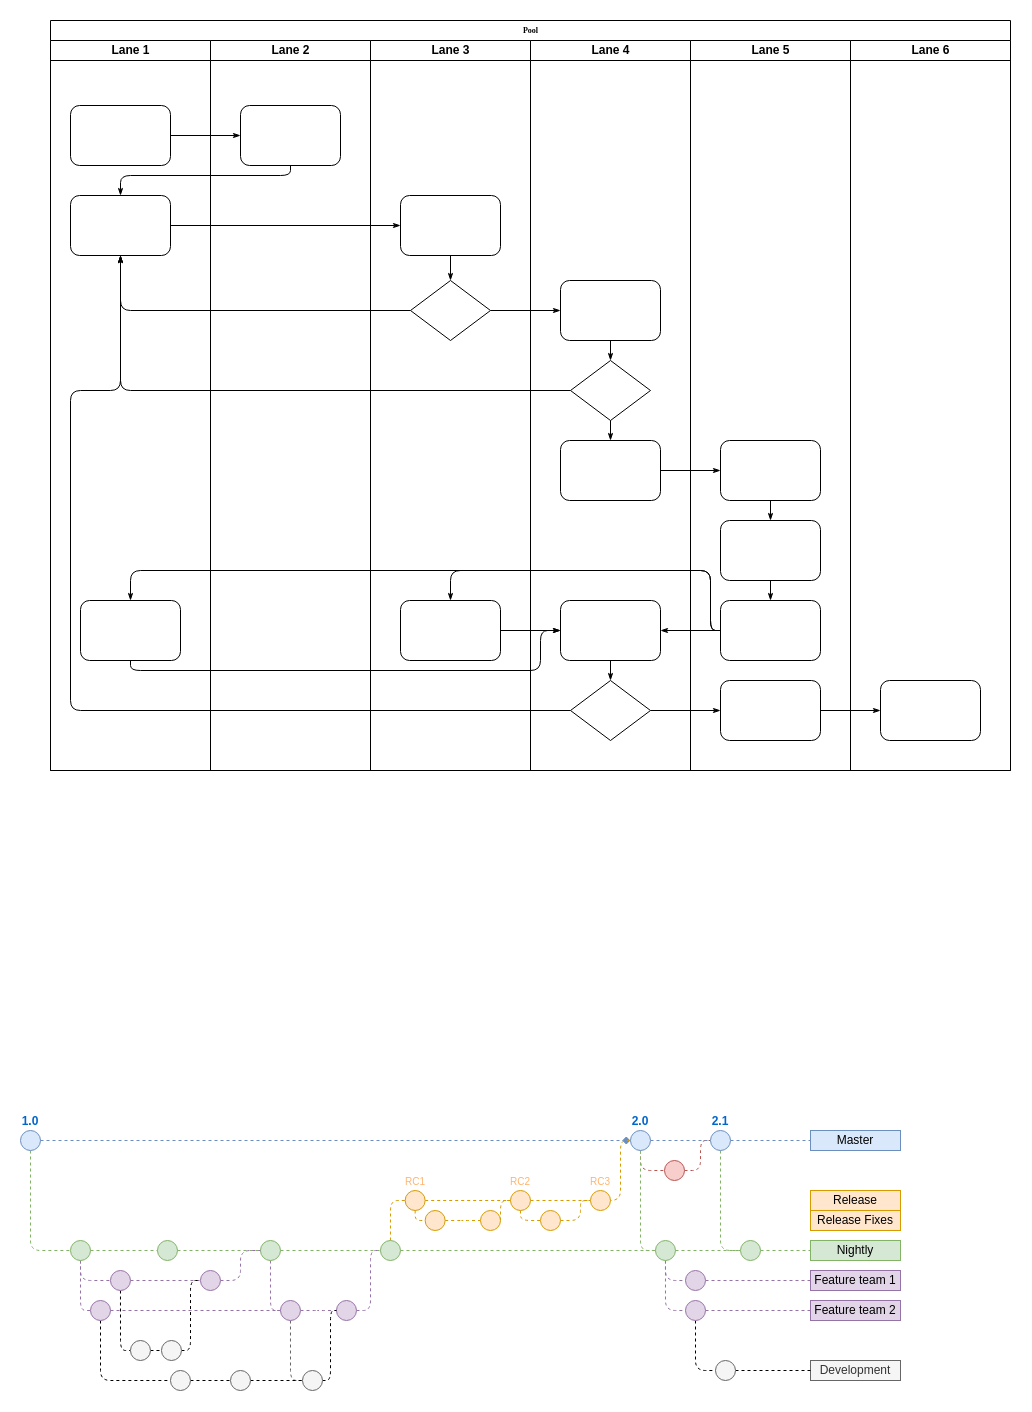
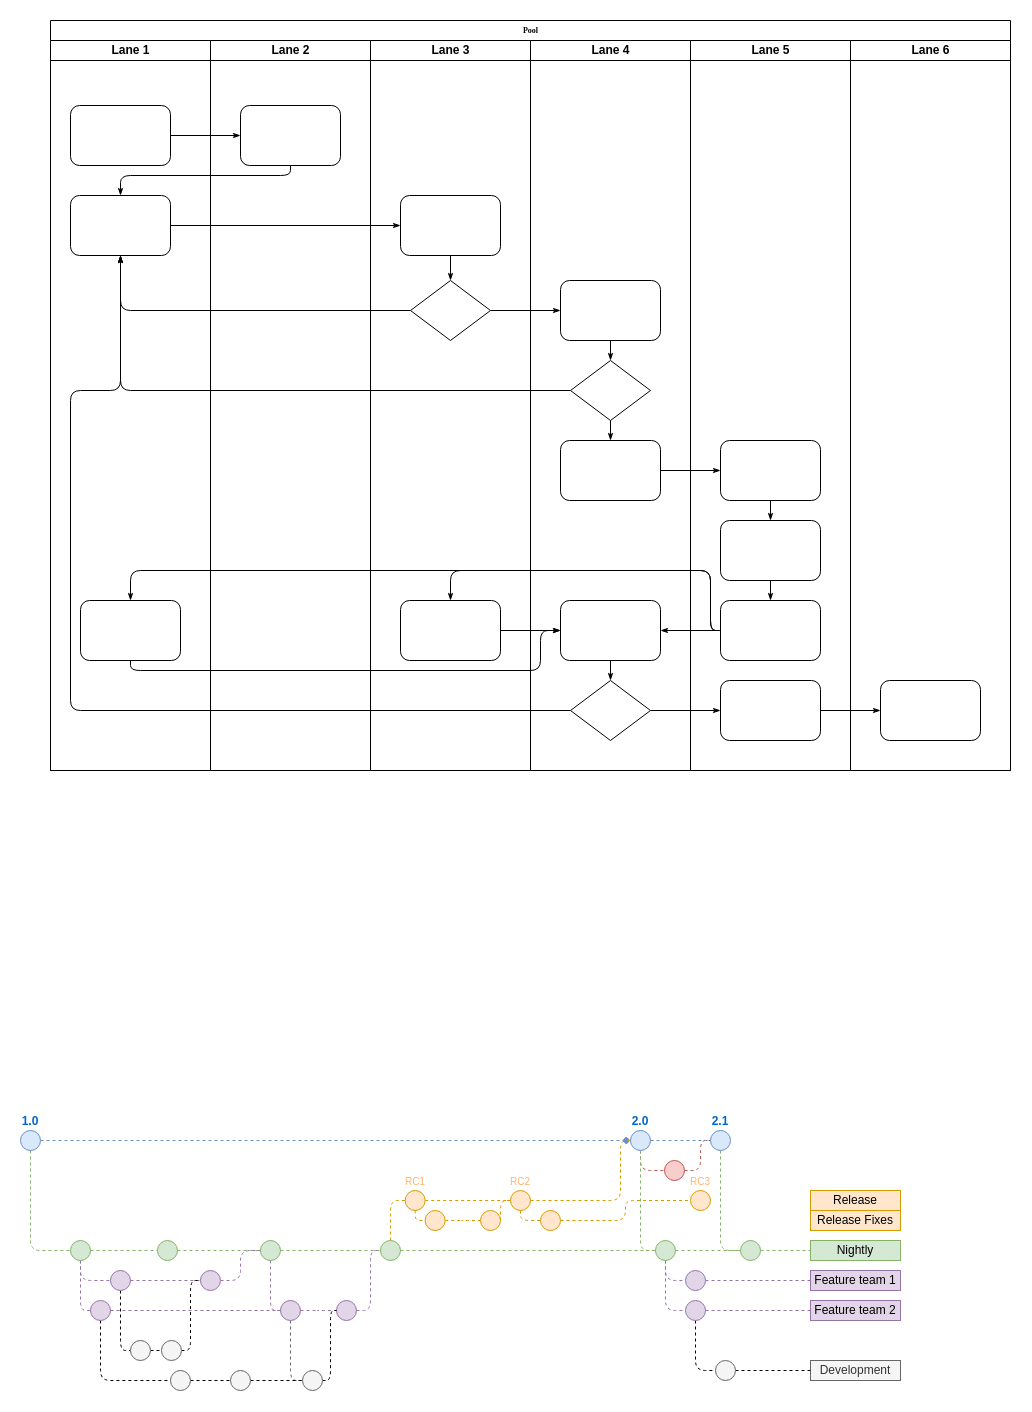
- <mxCell id="2" value="" style="endArrow=none;dashed=1;html=1;fillColor=#dae8fc;strokeColor=#6c8ebf;" parent="1" source="9" target="5" edge="1"><mxGeometry width="50" height="50" relative="1" as="geometry"><mxPoint x="30" y="1140" as="sourcePoint" /><mxPoint x="710" y="1140" as="targetPoint" /></mxGeometry></mxCell>
- <mxCell id="5" value="Master" style="text;html=1;strokeColor=#6c8ebf;fillColor=#dae8fc;align=center;verticalAlign=middle;whiteSpace=wrap;rounded=0;" parent="1" vertex="1"><mxGeometry x="810" y="1130" width="90" height="20" as="geometry" /></mxCell>
- <mxCell id="73" value="RC3" style="ellipse;whiteSpace=wrap;html=1;aspect=fixed;fontSize=10;fillColor=#ffe6cc;strokeColor=#d79b00;labelPosition=center;verticalLabelPosition=top;align=center;verticalAlign=bottom;fontColor=#FFB570;" parent="1" vertex="1"><mxGeometry x="590" y="1190" width="20" height="20" as="geometry" /></mxCell>
+ <mxCell id="73" value="RC3" style="ellipse;whiteSpace=wrap;html=1;aspect=fixed;fontSize=10;fillColor=#ffe6cc;strokeColor=#d79b00;labelPosition=center;verticalLabelPosition=top;align=center;verticalAlign=bottom;fontColor=#FFB570;" parent="1" vertex="1"><mxGeometry x="690" y="1190" width="20" height="20" as="geometry" /></mxCell>
